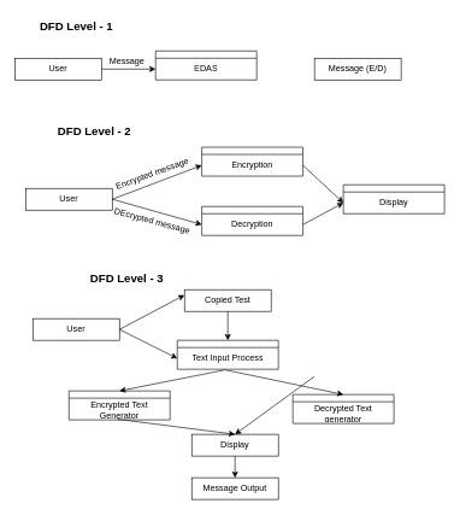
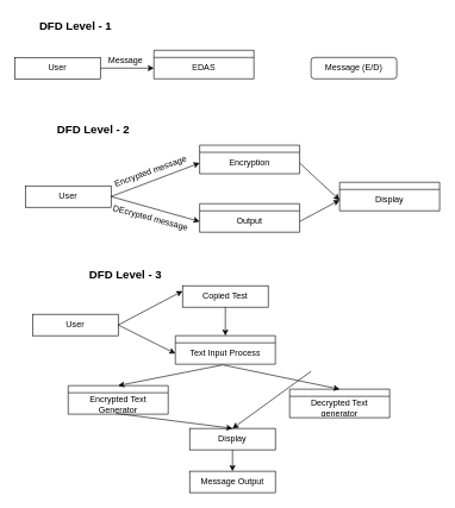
- <mxCell id="5" value="Message (E/D)" style="rounded=0;whiteSpace=wrap;html=1;" vertex="1" parent="1"><mxGeometry x="435" y="80" width="120" height="30" as="geometry" /></mxCell>
+ <mxCell id="5" value="Message (E/D)" style="whiteSpace=wrap;html=1;rounded=1;" vertex="1" parent="1"><mxGeometry x="435" y="80" width="120" height="30" as="geometry" /></mxCell>
- <mxCell id="11" value="Decryption" style="text;strokeColor=none;fillColor=none;align=center;verticalAlign=middle;spacingLeft=4;spacingRight=4;overflow=hidden;points=[[0,0.5],[1,0.5]];portConstraint=eastwest;rotatable=0;whiteSpace=wrap;html=1;" vertex="1" parent="10"><mxGeometry y="10" width="140" height="30" as="geometry" /></mxCell>
+ <mxCell id="11" value="Output" style="text;strokeColor=none;fillColor=none;align=center;verticalAlign=middle;spacingLeft=4;spacingRight=4;overflow=hidden;points=[[0,0.5],[1,0.5]];portConstraint=eastwest;rotatable=0;whiteSpace=wrap;html=1;" vertex="1" parent="10"><mxGeometry y="10" width="140" height="30" as="geometry" /></mxCell>
